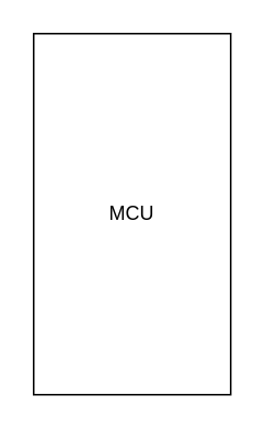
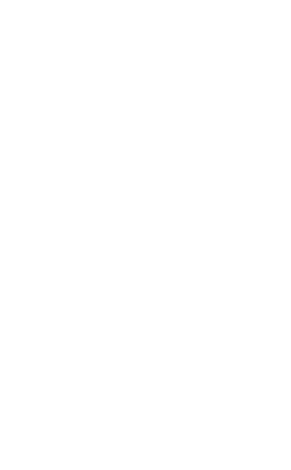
- <mxCell id="2" value="MCU" style="rounded=0;whiteSpace=wrap;html=1;" vertex="1" parent="1"><mxGeometry x="20" y="20" width="120" height="220" as="geometry" /></mxCell>
